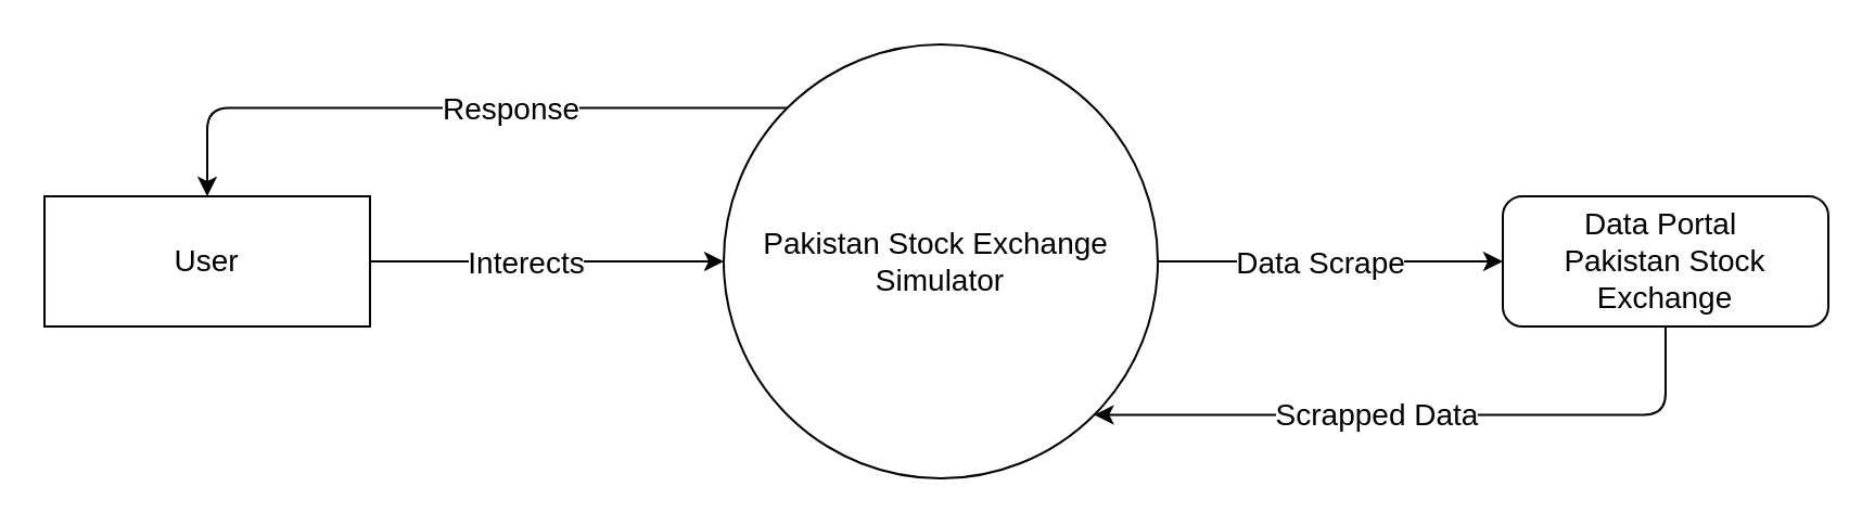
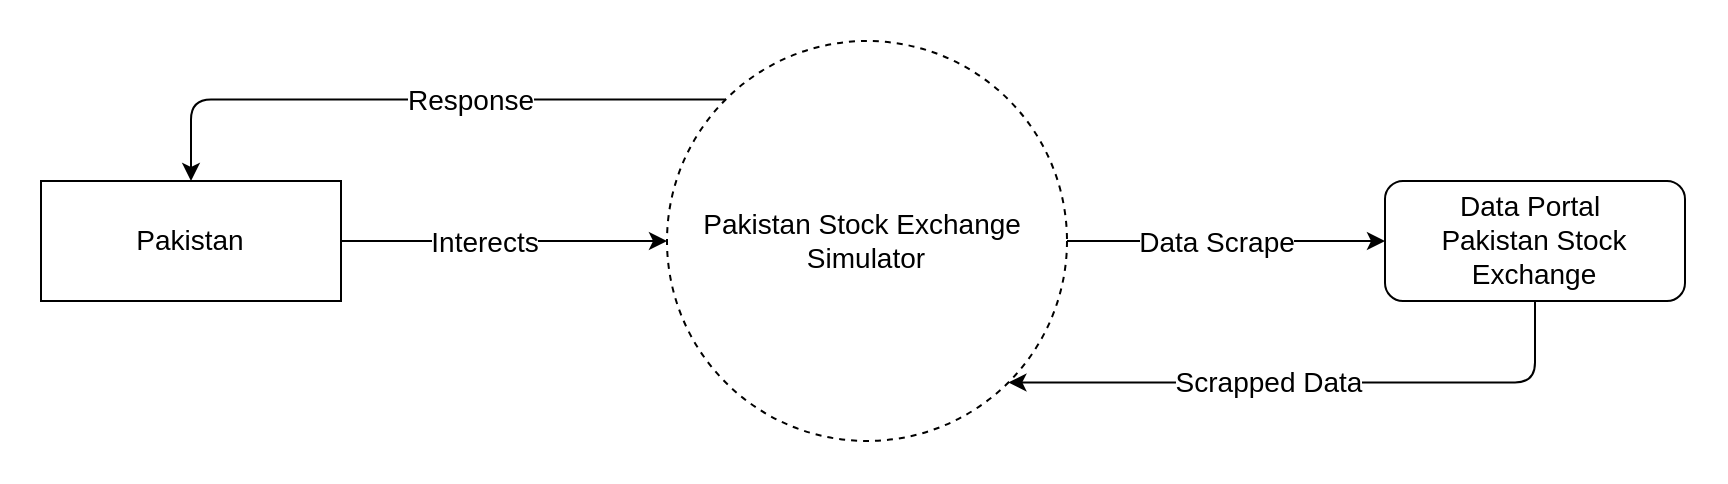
- <mxCell id="9" value="User" style="rounded=0;whiteSpace=wrap;html=1;fillColor=none;fontSize=14;" vertex="1" parent="1"><mxGeometry x="20" y="90" width="150" height="60" as="geometry" /></mxCell>
+ <mxCell id="9" value="Pakistan" style="rounded=0;whiteSpace=wrap;html=1;fillColor=none;fontSize=14;" vertex="1" parent="1"><mxGeometry x="20" y="90" width="150" height="60" as="geometry" /></mxCell>
- <mxCell id="6" value="Pakistan Stock Exchange&amp;nbsp;&lt;br style=&quot;font-size: 14px;&quot;&gt;Simulator" style="ellipse;whiteSpace=wrap;html=1;aspect=fixed;fillColor=none;fontSize=14;" vertex="1" parent="1"><mxGeometry x="333" y="20" width="200" height="200" as="geometry" /></mxCell>
+ <mxCell id="6" value="Pakistan Stock Exchange&amp;nbsp;&lt;br style=&quot;font-size: 14px;&quot;&gt;Simulator" style="ellipse;whiteSpace=wrap;html=1;aspect=fixed;fillColor=none;fontSize=14;dashed=1;" vertex="1" parent="1"><mxGeometry x="333" y="20" width="200" height="200" as="geometry" /></mxCell>
